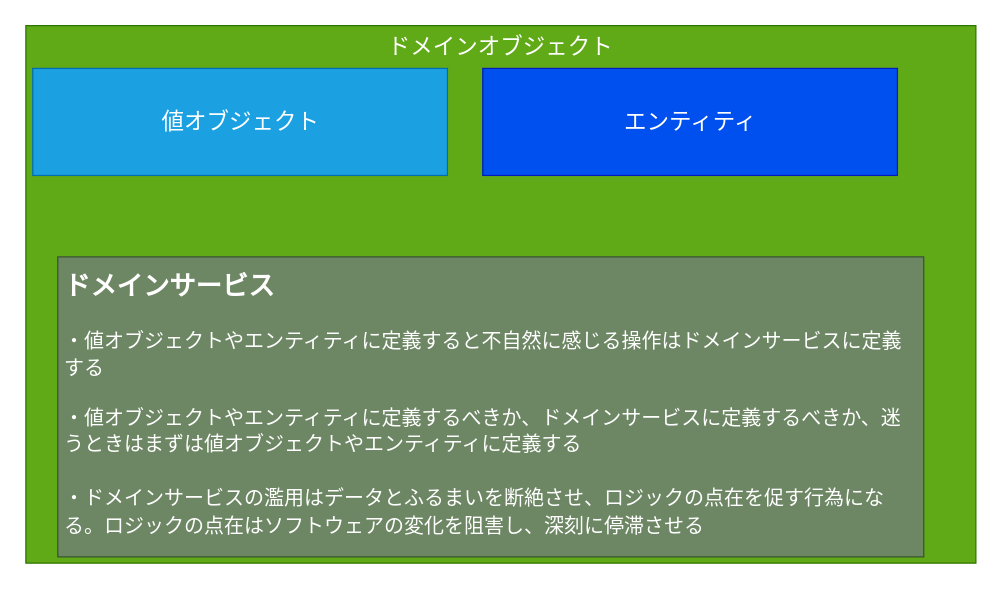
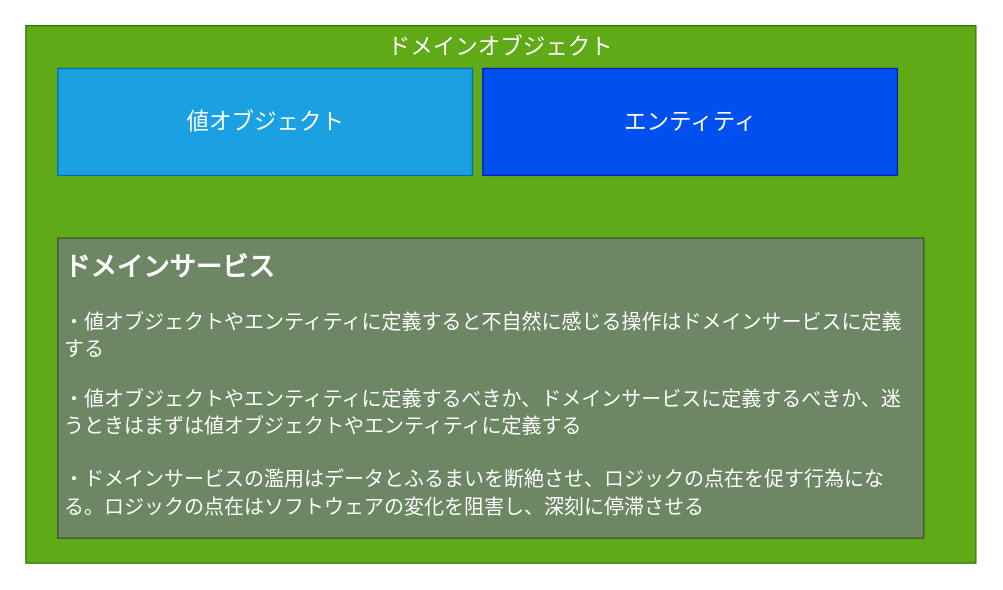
- <mxCell id="3" value="値オブジェクト" style="whiteSpace=wrap;html=1;align=center;verticalAlign=middle;fontSize=18;fillColor=#1ba1e2;fontColor=#ffffff;strokeColor=#006EAF;" parent="1" vertex="1"><mxGeometry x="25.517" y="54.239" width="331.724" height="85.597" as="geometry" /></mxCell>
+ <mxCell id="3" value="値オブジェクト" style="whiteSpace=wrap;html=1;align=center;verticalAlign=middle;fontSize=18;fillColor=#1ba1e2;fontColor=#ffffff;strokeColor=#006EAF;" parent="1" vertex="1"><mxGeometry x="45.517" y="54.239" width="331.724" height="85.597" as="geometry" /></mxCell>
- <mxCell id="5" value="&lt;h3&gt;&lt;span style=&quot;background-color: initial;&quot;&gt;ドメインサービス&lt;/span&gt;&lt;/h3&gt;&lt;p&gt;&lt;font style=&quot;font-weight: normal; font-size: 16px;&quot;&gt;・値オブジェクトやエンティティに定義すると不自然に感じる操作はドメインサービスに定義する&lt;/font&gt;&lt;/p&gt;&lt;div&gt;&lt;span style=&quot;font-weight: 400;&quot;&gt;&lt;font style=&quot;font-size: 16px;&quot;&gt;・値オブジェクトやエンティティに定義するべきか、ドメインサービスに定義するべきか、迷うときはまずは値オブジェクトやエンティティに定義する&lt;/font&gt;&lt;/span&gt;&lt;/div&gt;&lt;div&gt;&lt;span style=&quot;font-weight: 400;&quot;&gt;&lt;font style=&quot;font-size: 16px;&quot;&gt;&lt;br&gt;&lt;/font&gt;&lt;/span&gt;&lt;/div&gt;&lt;div&gt;&lt;span style=&quot;font-size: 16px;&quot;&gt;・ドメインサービスの濫用はデータとふるまいを断絶させ、ロジックの点在を促す行為になる。ロジックの点在はソフトウェアの変化を阻害し、深刻に停滞させる&lt;/span&gt;&lt;/div&gt;" style="text;html=1;strokeColor=#3A5431;fillColor=#6d8764;spacing=5;spacingTop=-20;whiteSpace=wrap;overflow=hidden;rounded=0;fontSize=18;container=1;fontColor=#ffffff;" parent="1" vertex="1"><mxGeometry x="45.52" y="205" width="692.76" height="240" as="geometry" /></mxCell>
+ <mxCell id="5" value="&lt;h3&gt;&lt;span style=&quot;background-color: initial;&quot;&gt;ドメインサービス&lt;/span&gt;&lt;/h3&gt;&lt;p&gt;&lt;font style=&quot;font-weight: normal; font-size: 16px;&quot;&gt;・値オブジェクトやエンティティに定義すると不自然に感じる操作はドメインサービスに定義する&lt;/font&gt;&lt;/p&gt;&lt;div&gt;&lt;span style=&quot;font-weight: 400;&quot;&gt;&lt;font style=&quot;font-size: 16px;&quot;&gt;・値オブジェクトやエンティティに定義するべきか、ドメインサービスに定義するべきか、迷うときはまずは値オブジェクトやエンティティに定義する&lt;/font&gt;&lt;/span&gt;&lt;/div&gt;&lt;div&gt;&lt;span style=&quot;font-weight: 400;&quot;&gt;&lt;font style=&quot;font-size: 16px;&quot;&gt;&lt;br&gt;&lt;/font&gt;&lt;/span&gt;&lt;/div&gt;&lt;div&gt;&lt;span style=&quot;font-size: 16px;&quot;&gt;・ドメインサービスの濫用はデータとふるまいを断絶させ、ロジックの点在を促す行為になる。ロジックの点在はソフトウェアの変化を阻害し、深刻に停滞させる&lt;/span&gt;&lt;/div&gt;" style="text;html=1;strokeColor=#3A5431;fillColor=#6d8764;spacing=5;spacingTop=-20;whiteSpace=wrap;overflow=hidden;rounded=0;fontSize=18;container=1;fontColor=#ffffff;" parent="1" vertex="1"><mxGeometry x="45.52" y="190" width="692.76" height="240" as="geometry" /></mxCell>
